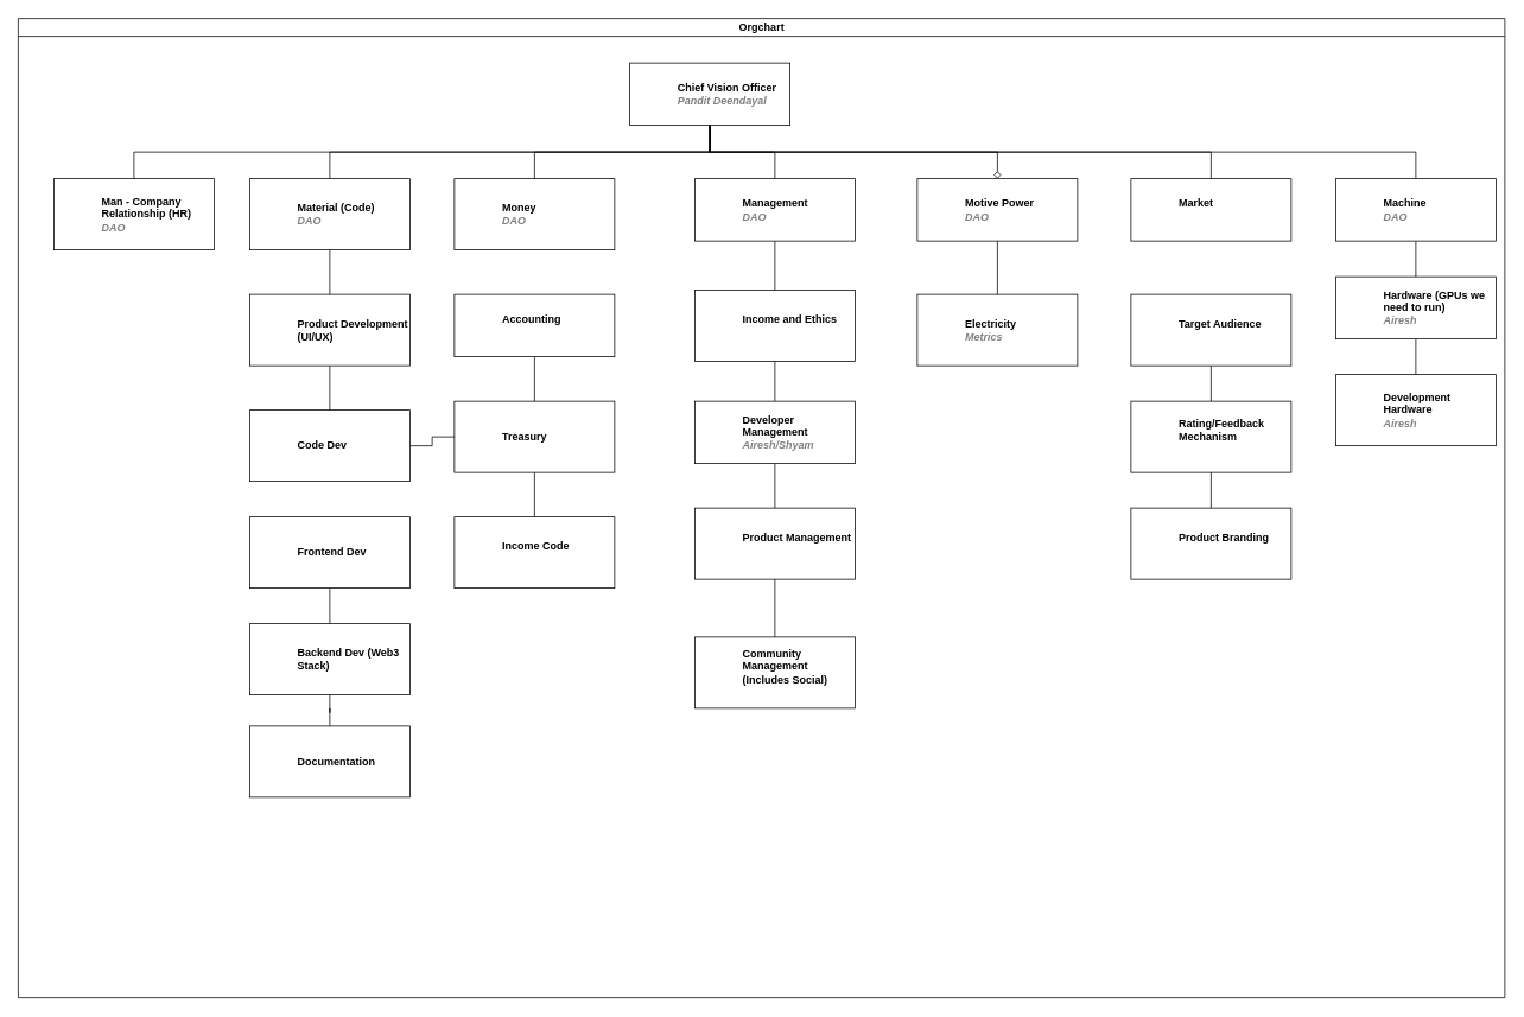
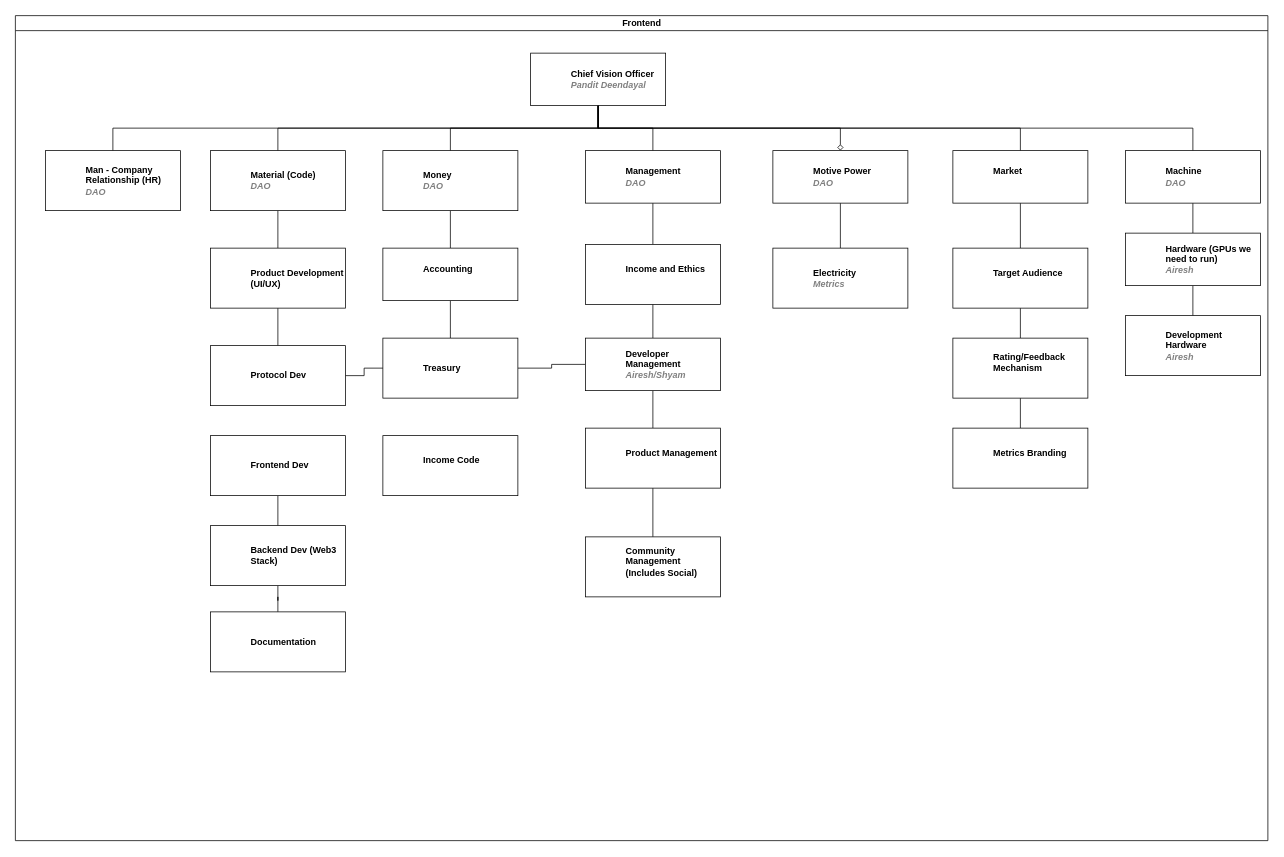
- <mxCell id="2" value="Orgchart" style="swimlane;html=1;startSize=20;horizontal=1;containerType=tree;glass=0;" parent="1" vertex="1"><mxGeometry x="20" y="20" width="1670" height="1100" as="geometry" /></mxCell>
+ <mxCell id="2" value="Frontend" style="swimlane;html=1;startSize=20;horizontal=1;containerType=tree;glass=0;" parent="1" vertex="1"><mxGeometry x="20" y="20" width="1670" height="1100" as="geometry" /></mxCell>
+ <mxCell id="20" style="edgeStyle=orthogonalEdgeStyle;rounded=0;orthogonalLoop=1;jettySize=auto;html=1;endArrow=none;endFill=0;" edge="1" parent="2" source="21" target="50"><mxGeometry relative="1" as="geometry" /></mxCell>
+ <mxCell id="14" style="edgeStyle=orthogonalEdgeStyle;rounded=0;orthogonalLoop=1;jettySize=auto;html=1;endArrow=none;endFill=0;" parent="2" source="15" target="25" edge="1"><mxGeometry relative="1" as="geometry" /></mxCell>
- <mxCell id="34" value="Code Dev" style="label;image=https://cdn3.iconfinder.com/data/icons/user-avatars-1/512/users-2-128.png;whiteSpace=wrap;html=1;rounded=0;glass=0;" parent="2" vertex="1"><mxGeometry x="260" y="440" width="180" height="80" as="geometry" /></mxCell>
+ <mxCell id="34" value="Protocol Dev" style="label;image=https://cdn3.iconfinder.com/data/icons/user-avatars-1/512/users-2-128.png;whiteSpace=wrap;html=1;rounded=0;glass=0;" parent="2" vertex="1"><mxGeometry x="260" y="440" width="180" height="80" as="geometry" /></mxCell>
- <mxCell id="26" style="edgeStyle=orthogonalEdgeStyle;rounded=0;orthogonalLoop=1;jettySize=auto;html=1;endArrow=none;endFill=0;" parent="2" source="27" target="28" edge="1"><mxGeometry relative="1" as="geometry" /></mxCell>
+ <mxCell id="26" style="edgeStyle=orthogonalEdgeStyle;rounded=0;orthogonalLoop=1;jettySize=auto;html=1;endArrow=none;endFill=0;" parent="2" source="27" target="44" edge="1"><mxGeometry relative="1" as="geometry" /></mxCell>
- <mxCell id="53" value="Product Branding&lt;br&gt;&lt;div&gt;&lt;br&gt;&lt;/div&gt;" style="label;image=https://cdn3.iconfinder.com/data/icons/user-avatars-1/512/users-9-2-128.png;whiteSpace=wrap;html=1;rounded=0;glass=0;treeFolding=1;treeMoving=1;" vertex="1" parent="2"><mxGeometry x="1250" y="550" width="180" height="80" as="geometry" /></mxCell>
+ <mxCell id="53" value="Metrics Branding&lt;br&gt;&lt;div&gt;&lt;br&gt;&lt;/div&gt;" style="label;image=https://cdn3.iconfinder.com/data/icons/user-avatars-1/512/users-9-2-128.png;whiteSpace=wrap;html=1;rounded=0;glass=0;treeFolding=1;treeMoving=1;" vertex="1" parent="2"><mxGeometry x="1250" y="550" width="180" height="80" as="geometry" /></mxCell>
